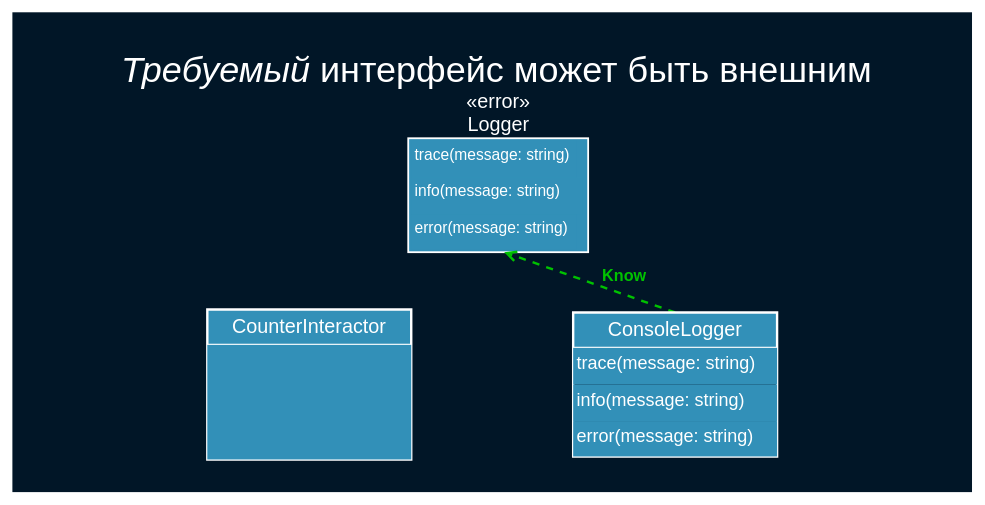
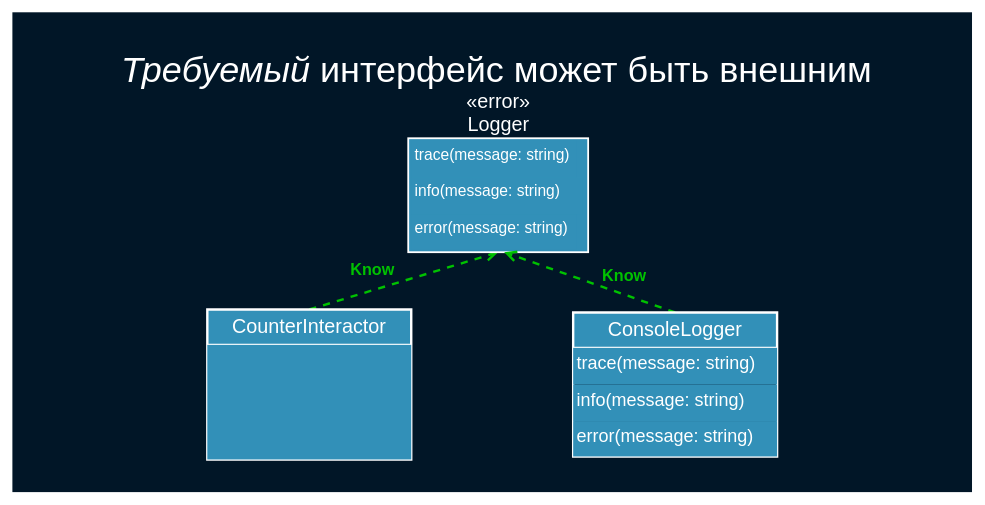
+ <mxCell id="4" value="Know" style="endArrow=open;endSize=12;dashed=1;html=1;labelBackgroundColor=none;strokeColor=#00C200;strokeWidth=4;fontSize=27;fontColor=#00C200;entryX=0.5;entryY=1;entryDx=0;entryDy=0;exitX=0.5;exitY=0;exitDx=0;exitDy=0;fontStyle=1" parent="1" source="10" target="5" edge="1"><mxGeometry x="-0.274" y="32" width="160" relative="1" as="geometry"><mxPoint x="695" y="650.53" as="sourcePoint" /><mxPoint x="819.81" y="510" as="targetPoint" /><mxPoint as="offset" /></mxGeometry></mxCell>
